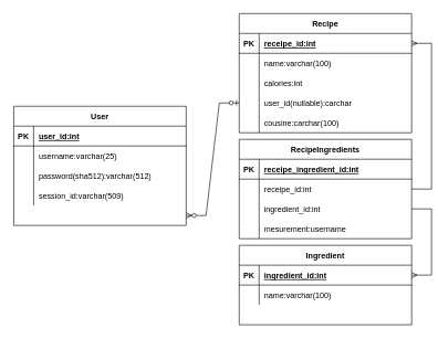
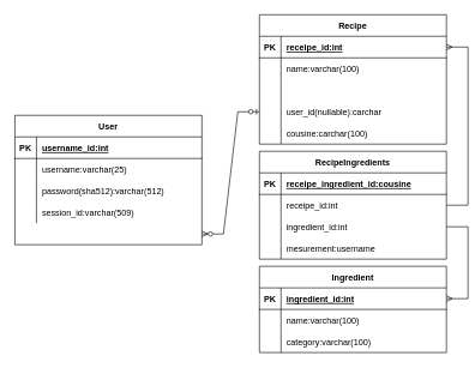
- <mxCell id="26" value="calories:int" style="shape=partialRectangle;connectable=0;fillColor=none;top=0;left=0;bottom=0;right=0;align=left;spacingLeft=6;overflow=hidden;" vertex="1" parent="24"><mxGeometry x="30" width="230" height="30" as="geometry"><mxRectangle width="230" height="30" as="alternateBounds" /></mxGeometry></mxCell>
- <mxCell id="5" value="user_id:int" style="shape=partialRectangle;connectable=0;fillColor=none;top=0;left=0;bottom=0;right=0;align=left;spacingLeft=6;fontStyle=5;overflow=hidden;" vertex="1" parent="3"><mxGeometry x="30" width="230" height="30" as="geometry"><mxRectangle width="230" height="30" as="alternateBounds" /></mxGeometry></mxCell>
+ <mxCell id="5" value="username_id:int" style="shape=partialRectangle;connectable=0;fillColor=none;top=0;left=0;bottom=0;right=0;align=left;spacingLeft=6;fontStyle=5;overflow=hidden;" vertex="1" parent="3"><mxGeometry x="30" width="230" height="30" as="geometry"><mxRectangle width="230" height="30" as="alternateBounds" /></mxGeometry></mxCell>
- <mxCell id="36" value="receipe_ingredient_id:int" style="shape=partialRectangle;connectable=0;fillColor=none;top=0;left=0;bottom=0;right=0;align=left;spacingLeft=6;fontStyle=5;overflow=hidden;" vertex="1" parent="34"><mxGeometry x="30" width="230" height="30" as="geometry"><mxRectangle width="230" height="30" as="alternateBounds" /></mxGeometry></mxCell>
+ <mxCell id="36" value="receipe_ingredient_id:cousine" style="shape=partialRectangle;connectable=0;fillColor=none;top=0;left=0;bottom=0;right=0;align=left;spacingLeft=6;fontStyle=5;overflow=hidden;" vertex="1" parent="34"><mxGeometry x="30" width="230" height="30" as="geometry"><mxRectangle width="230" height="30" as="alternateBounds" /></mxGeometry></mxCell>
+ <mxCell id="55" value="category:varchar(100)" style="shape=partialRectangle;connectable=0;fillColor=none;top=0;left=0;bottom=0;right=0;align=left;spacingLeft=6;overflow=hidden;" vertex="1" parent="53"><mxGeometry x="30" width="230" height="30" as="geometry"><mxRectangle width="230" height="30" as="alternateBounds" /></mxGeometry></mxCell>
